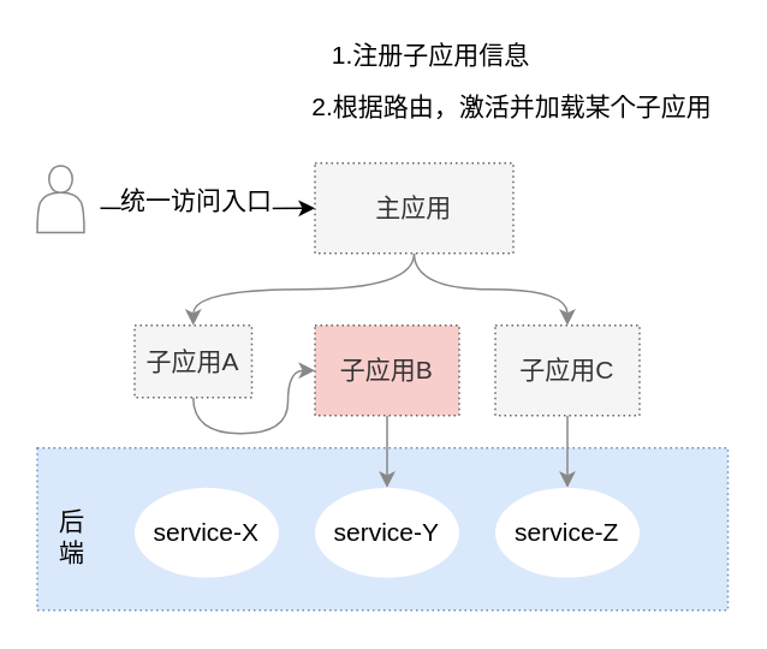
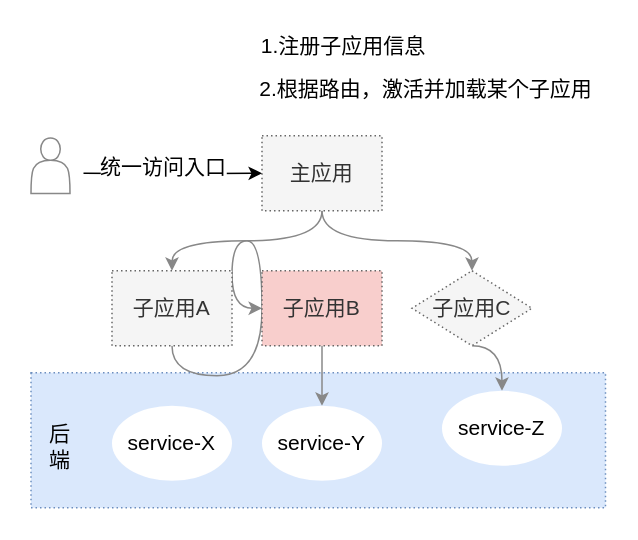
- <mxCell id="12" value="1.注册子应用信息" style="text;html=1;align=center;verticalAlign=middle;resizable=0;points=[];autosize=1;fontSize=14;" parent="1" vertex="1"><mxGeometry x="173" y="20" width="130" height="20" as="geometry" /></mxCell>
+ <mxCell id="12" value="1.注册子应用信息" style="text;html=1;align=center;verticalAlign=middle;resizable=0;points=[];autosize=1;fontSize=14;" parent="1" vertex="1"><mxGeometry x="163" y="20" width="130" height="20" as="geometry" /></mxCell>
- <mxCell id="5" value="&lt;font style=&quot;font-size: 14px&quot;&gt;主应用&lt;/font&gt;" style="rounded=0;whiteSpace=wrap;html=1;fontSize=14;fillColor=#f5f5f5;strokeColor=#666666;fontColor=#333333;dashed=1;dashPattern=1 2;" parent="1" vertex="1"><mxGeometry x="174" y="90" width="110" height="50" as="geometry" /></mxCell>
+ <mxCell id="5" value="&lt;font style=&quot;font-size: 14px&quot;&gt;主应用&lt;/font&gt;" style="rounded=0;whiteSpace=wrap;html=1;fontSize=14;fillColor=#f5f5f5;strokeColor=#666666;fontColor=#333333;dashed=1;dashPattern=1 2;" parent="1" vertex="1"><mxGeometry x="174" y="90" width="80" height="50" as="geometry" /></mxCell>
- <mxCell id="7" value="&lt;font style=&quot;font-size: 14px&quot;&gt;子应用A&lt;/font&gt;" style="rounded=0;whiteSpace=wrap;html=1;fontSize=14;dashed=1;dashPattern=1 2;fillColor=#f5f5f5;strokeColor=#666666;fontColor=#333333;" parent="1" vertex="1"><mxGeometry x="74" y="180" width="65" height="40" as="geometry" /></mxCell>
+ <mxCell id="7" value="&lt;font style=&quot;font-size: 14px&quot;&gt;子应用A&lt;/font&gt;" style="rounded=0;whiteSpace=wrap;html=1;fontSize=14;dashed=1;dashPattern=1 2;fillColor=#f5f5f5;strokeColor=#666666;fontColor=#333333;" parent="1" vertex="1"><mxGeometry x="74" y="180" width="80" height="50" as="geometry" /></mxCell>
- <mxCell id="11" value="&lt;font style=&quot;font-size: 14px&quot;&gt;子应用C&lt;/font&gt;" style="rounded=0;whiteSpace=wrap;html=1;fontSize=14;dashed=1;dashPattern=1 2;fillColor=#f5f5f5;strokeColor=#666666;fontColor=#333333;" parent="1" vertex="1"><mxGeometry x="274" y="180" width="80" height="50" as="geometry" /></mxCell>
+ <mxCell id="11" value="&lt;font style=&quot;font-size: 14px&quot;&gt;子应用C&lt;/font&gt;" style="rhombus;whiteSpace=wrap;html=1;fontSize=14;dashed=1;dashPattern=1 2;fillColor=#f5f5f5;strokeColor=#666666;fontColor=#333333;" parent="1" vertex="1"><mxGeometry x="274" y="180" width="80" height="50" as="geometry" /></mxCell>
- <mxCell id="16" value="&lt;span style=&quot;font-size: 14px&quot;&gt;service-Z&lt;/span&gt;" style="ellipse;whiteSpace=wrap;html=1;fontFamily=Helvetica;fontSize=14;fontColor=#000000;align=center;strokeColor=none;fillColor=#ffffff;dashed=1;dashPattern=1 2;" parent="1" vertex="1"><mxGeometry x="274" y="270" width="80" height="50" as="geometry" /></mxCell>
+ <mxCell id="16" value="&lt;span style=&quot;font-size: 14px&quot;&gt;service-Z&lt;/span&gt;" style="ellipse;whiteSpace=wrap;html=1;fontFamily=Helvetica;fontSize=14;fontColor=#000000;align=center;strokeColor=none;fillColor=#ffffff;dashed=1;dashPattern=1 2;" parent="1" vertex="1"><mxGeometry x="294" y="260" width="80" height="50" as="geometry" /></mxCell>
